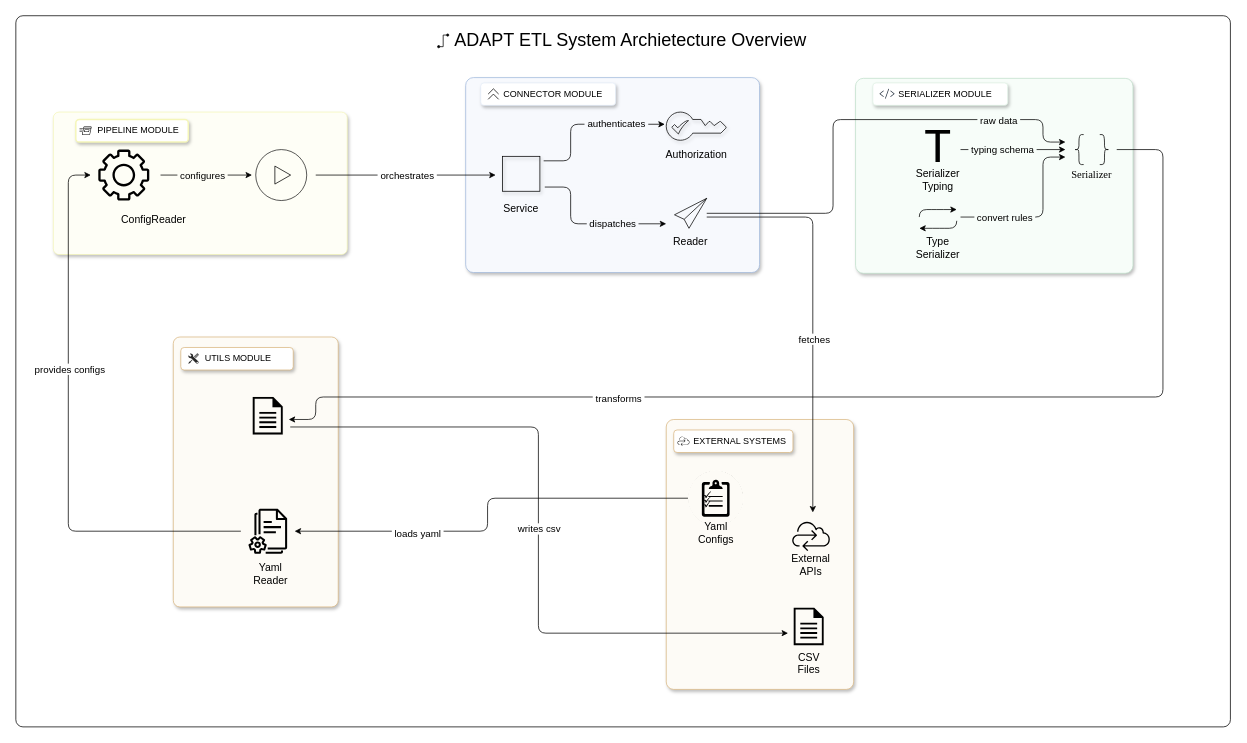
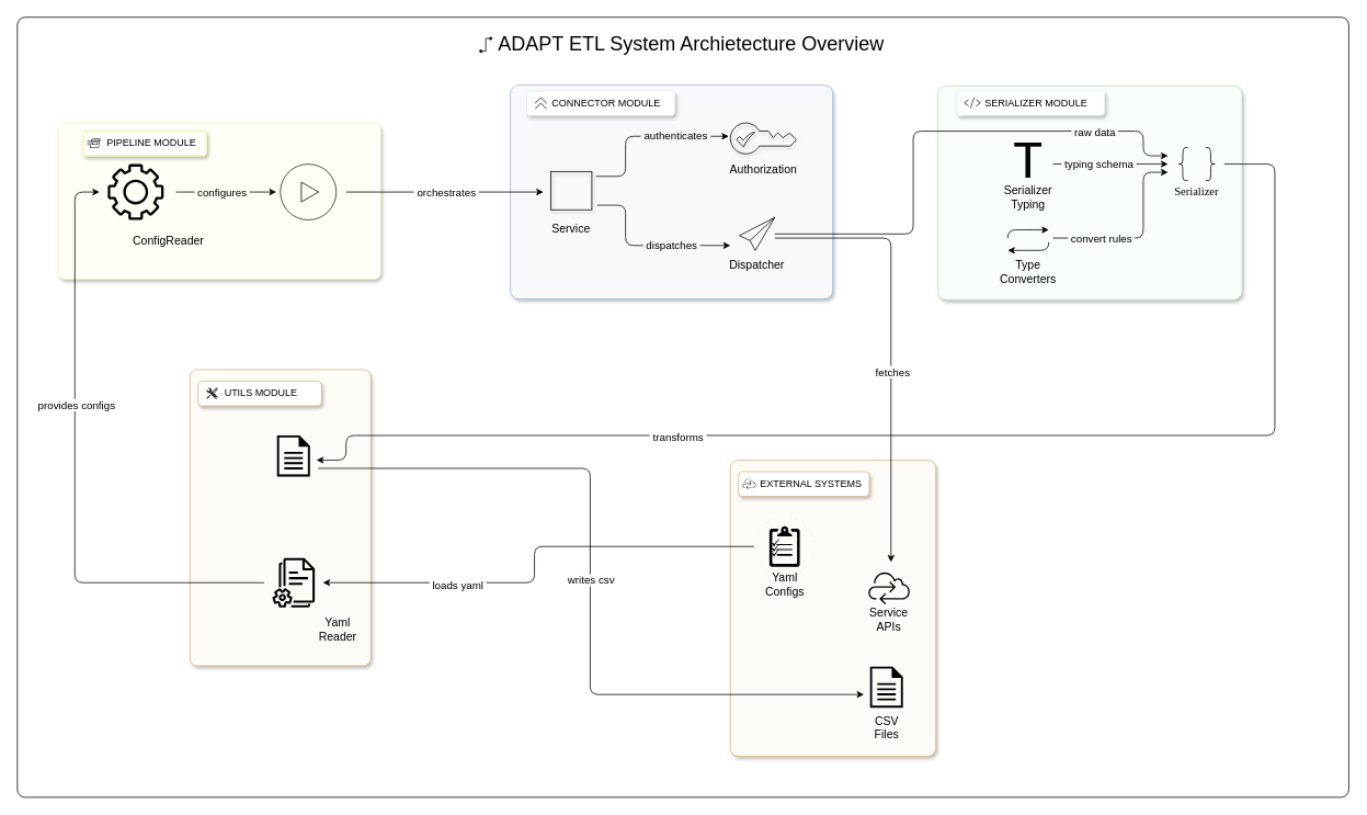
- <mxCell id="44" value="Reader" style="text;html=1;align=center;verticalAlign=middle;whiteSpace=wrap;rounded=0;fontSize=14;" vertex="1" parent="42"><mxGeometry y="43" width="60" height="30" as="geometry" /></mxCell>
+ <mxCell id="44" value="Dispatcher" style="text;html=1;align=center;verticalAlign=middle;whiteSpace=wrap;rounded=0;fontSize=14;" vertex="1" parent="42"><mxGeometry y="43" width="60" height="30" as="geometry" /></mxCell>
- <mxCell id="62" value="Type Serializer" style="text;html=1;align=center;verticalAlign=middle;whiteSpace=wrap;rounded=0;fontSize=14;" vertex="1" parent="56"><mxGeometry y="36" width="60" height="30" as="geometry" /></mxCell>
+ <mxCell id="62" value="Type Converters" style="text;html=1;align=center;verticalAlign=middle;whiteSpace=wrap;rounded=0;fontSize=14;" vertex="1" parent="56"><mxGeometry y="36" width="60" height="30" as="geometry" /></mxCell>
- <mxCell id="67" value="External APIs" style="text;html=1;align=center;verticalAlign=middle;whiteSpace=wrap;rounded=0;fontSize=14;" vertex="1" parent="66"><mxGeometry y="48" width="75" height="30" as="geometry" /></mxCell>
+ <mxCell id="67" value="Service APIs" style="text;html=1;align=center;verticalAlign=middle;whiteSpace=wrap;rounded=0;fontSize=14;" vertex="1" parent="66"><mxGeometry y="48" width="75" height="30" as="geometry" /></mxCell>
- <mxCell id="26" value="Yaml Reader" style="text;html=1;align=center;verticalAlign=middle;whiteSpace=wrap;rounded=0;fontSize=14;" vertex="1" parent="1"><mxGeometry x="330" y="750" width="60" height="30" as="geometry" /></mxCell>
+ <mxCell id="26" value="Yaml Reader" style="text;html=1;align=center;verticalAlign=middle;whiteSpace=wrap;rounded=0;fontSize=14;" vertex="1" parent="1"><mxGeometry x="380" y="750" width="60" height="30" as="geometry" /></mxCell>
